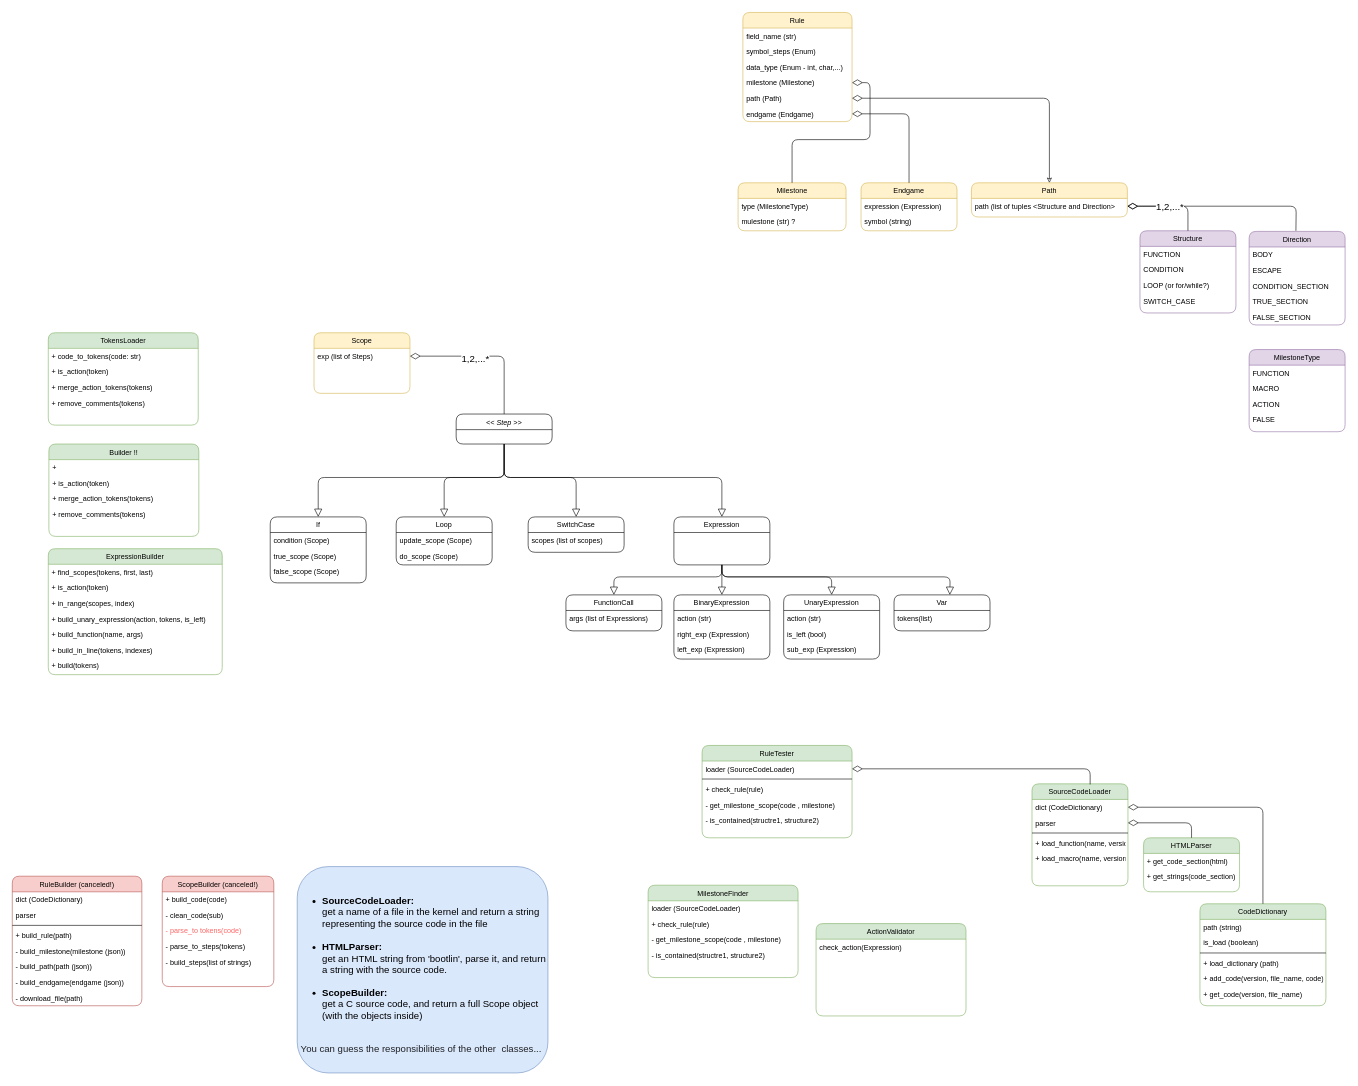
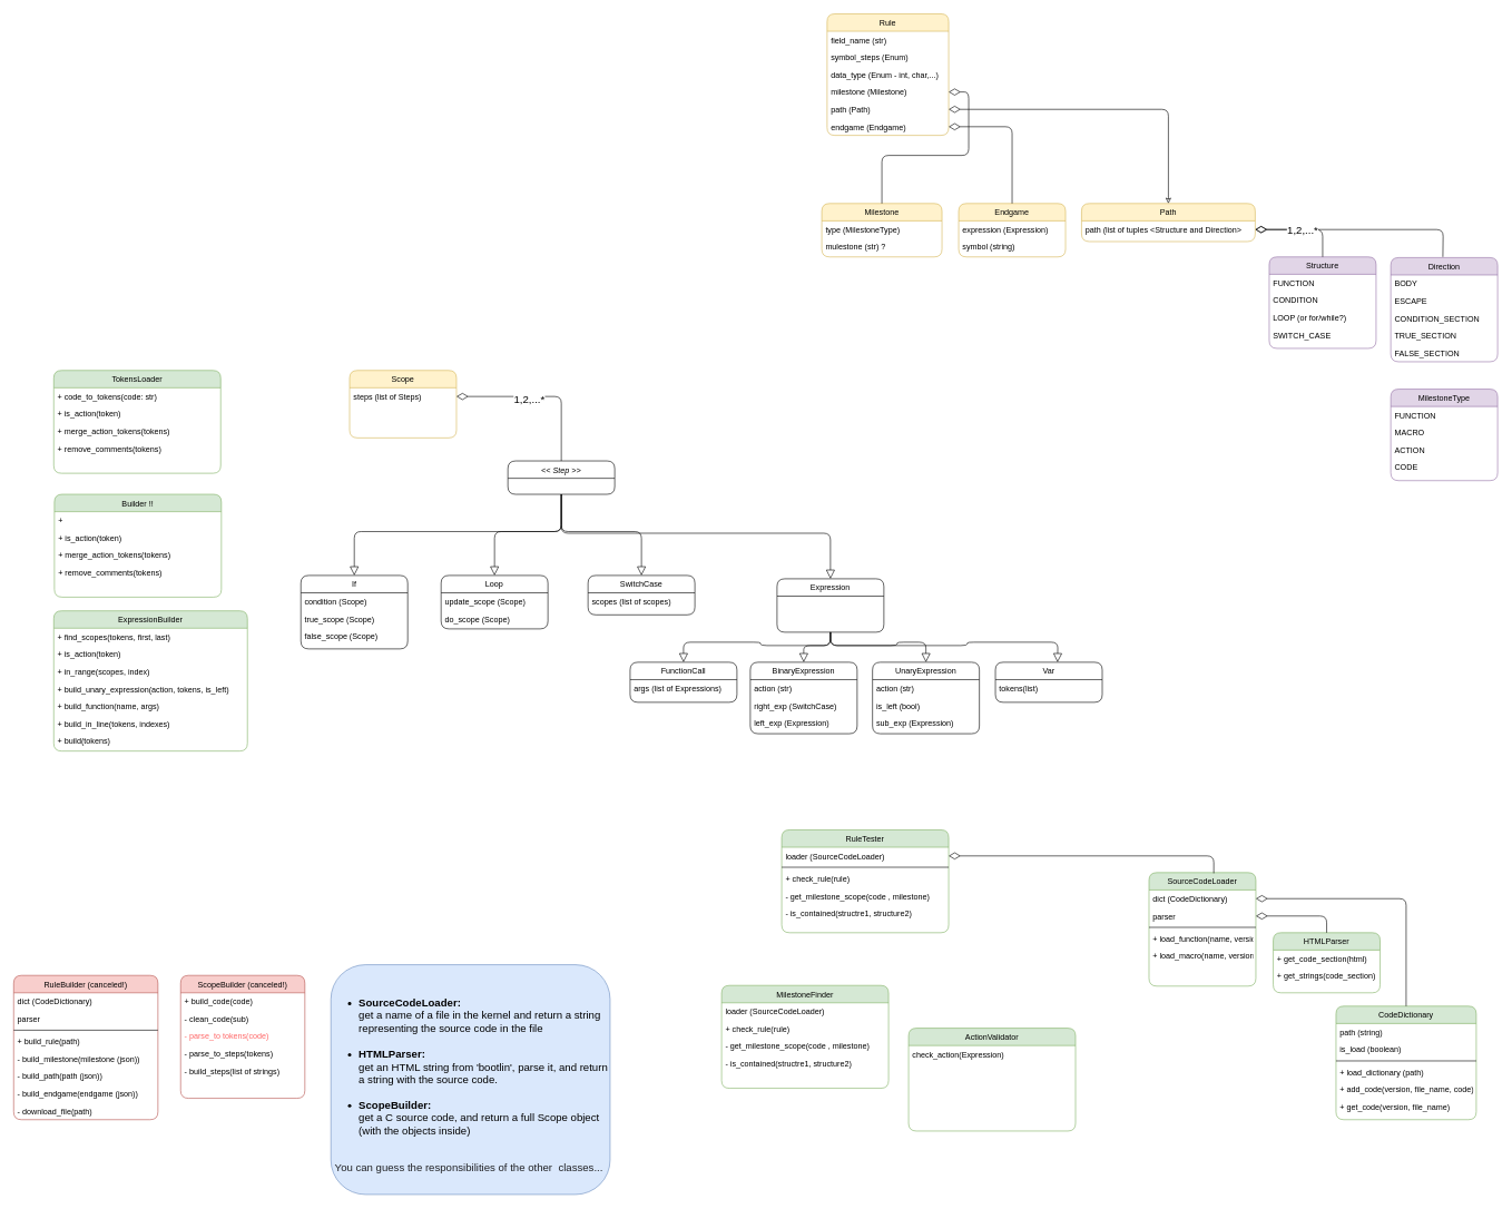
- <mxCell id="81" value="exp (list of Steps)" style="text;align=left;verticalAlign=top;spacingLeft=4;spacingRight=4;overflow=hidden;rotatable=0;points=[[0,0.5],[1,0.5]];portConstraint=eastwest;rounded=1;shadow=0;html=0;" parent="80" vertex="1"><mxGeometry y="26" width="160" height="26" as="geometry" /></mxCell>
+ <mxCell id="81" value="steps (list of Steps)" style="text;align=left;verticalAlign=top;spacingLeft=4;spacingRight=4;overflow=hidden;rotatable=0;points=[[0,0.5],[1,0.5]];portConstraint=eastwest;rounded=1;shadow=0;html=0;" parent="80" vertex="1"><mxGeometry y="26" width="160" height="26" as="geometry" /></mxCell>
- <mxCell id="111" value="FALSE" style="text;align=left;verticalAlign=top;spacingLeft=4;spacingRight=4;overflow=hidden;rotatable=0;points=[[0,0.5],[1,0.5]];portConstraint=eastwest;rounded=1;" parent="107" vertex="1"><mxGeometry y="104" width="160" height="26" as="geometry" /></mxCell>
+ <mxCell id="111" value="CODE" style="text;align=left;verticalAlign=top;spacingLeft=4;spacingRight=4;overflow=hidden;rotatable=0;points=[[0,0.5],[1,0.5]];portConstraint=eastwest;rounded=1;" parent="107" vertex="1"><mxGeometry y="104" width="160" height="26" as="geometry" /></mxCell>
- <mxCell id="68" value="Expression" style="swimlane;fontStyle=0;align=center;verticalAlign=top;childLayout=stackLayout;horizontal=1;startSize=26;horizontalStack=0;resizeParent=1;resizeLast=0;collapsible=1;marginBottom=0;rounded=1;shadow=0;strokeWidth=1;" parent="1" vertex="1"><mxGeometry x="1123" y="861" width="160" height="80" as="geometry"><mxRectangle x="230" y="140" width="160" height="26" as="alternateBounds" /></mxGeometry></mxCell>
+ <mxCell id="68" value="Expression" style="swimlane;fontStyle=0;align=center;verticalAlign=top;childLayout=stackLayout;horizontal=1;startSize=26;horizontalStack=0;resizeParent=1;resizeLast=0;collapsible=1;marginBottom=0;rounded=1;shadow=0;strokeWidth=1;" parent="1" vertex="1"><mxGeometry x="1163" y="866" width="160" height="80" as="geometry"><mxRectangle x="230" y="140" width="160" height="26" as="alternateBounds" /></mxGeometry></mxCell>
- <mxCell id="71" value="right_exp (Expression)" style="text;align=left;verticalAlign=top;spacingLeft=4;spacingRight=4;overflow=hidden;rotatable=0;points=[[0,0.5],[1,0.5]];portConstraint=eastwest;rounded=1;" vertex="1" parent="69"><mxGeometry y="52" width="160" height="26" as="geometry" /></mxCell>
+ <mxCell id="71" value="right_exp (SwitchCase)" style="text;align=left;verticalAlign=top;spacingLeft=4;spacingRight=4;overflow=hidden;rotatable=0;points=[[0,0.5],[1,0.5]];portConstraint=eastwest;rounded=1;" vertex="1" parent="69"><mxGeometry y="52" width="160" height="26" as="geometry" /></mxCell>
